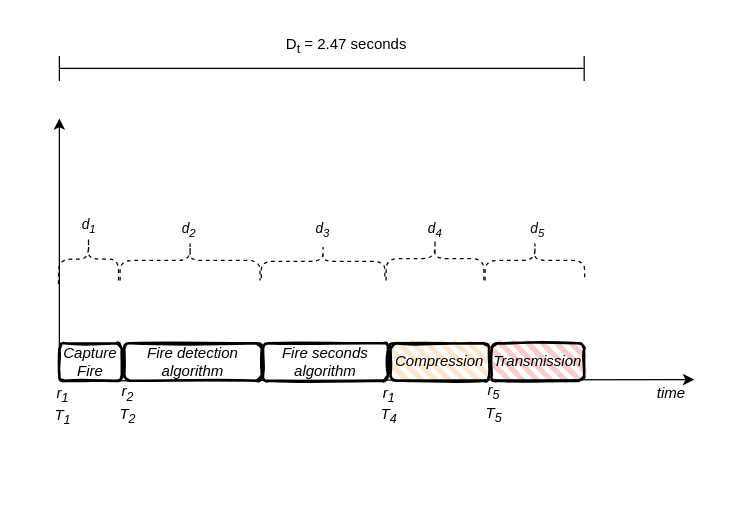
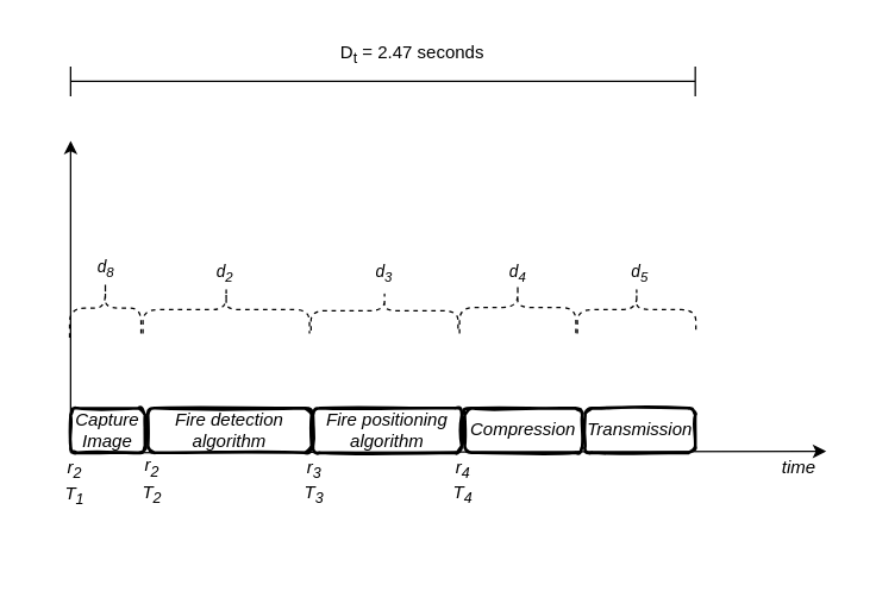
- <mxCell id="13" value="&lt;font style=&quot;font-size: 11px&quot;&gt;&lt;i&gt;d&lt;sub&gt;1&lt;/sub&gt;&lt;/i&gt;&lt;/font&gt;" style="text;html=1;strokeColor=none;fillColor=none;align=center;verticalAlign=middle;whiteSpace=wrap;rounded=0;dashed=1;" parent="1" vertex="1"><mxGeometry x="41" y="164.63" width="60" height="30" as="geometry" /></mxCell>
+ <mxCell id="13" value="&lt;font style=&quot;font-size: 11px&quot;&gt;&lt;i&gt;d&lt;sub&gt;8&lt;/sub&gt;&lt;/i&gt;&lt;/font&gt;" style="text;html=1;strokeColor=none;fillColor=none;align=center;verticalAlign=middle;whiteSpace=wrap;rounded=0;dashed=1;" parent="1" vertex="1"><mxGeometry x="41" y="164.63" width="60" height="30" as="geometry" /></mxCell>
- <mxCell id="3" value="Capture Fire" style="rounded=1;whiteSpace=wrap;html=1;strokeWidth=2;fillWeight=4;hachureGap=8;hachureAngle=45;sketch=1;fontStyle=2" parent="1" vertex="1"><mxGeometry x="47" y="274" width="50" height="30" as="geometry" /></mxCell>
+ <mxCell id="3" value="Capture Image" style="rounded=1;whiteSpace=wrap;html=1;strokeWidth=2;fillWeight=4;hachureGap=8;hachureAngle=45;sketch=1;fontStyle=2" parent="1" vertex="1"><mxGeometry x="47" y="274" width="50" height="30" as="geometry" /></mxCell>
- <mxCell id="5" value="Fire seconds algorithm" style="rounded=1;whiteSpace=wrap;html=1;strokeWidth=2;fillWeight=4;hachureGap=8;hachureAngle=45;sketch=1;fontStyle=2" parent="1" vertex="1"><mxGeometry x="210" y="274" width="100" height="30" as="geometry" /></mxCell>
+ <mxCell id="5" value="Fire positioning algorithm" style="rounded=1;whiteSpace=wrap;html=1;strokeWidth=2;fillWeight=4;hachureGap=8;hachureAngle=45;sketch=1;fontStyle=2" parent="1" vertex="1"><mxGeometry x="210" y="274" width="100" height="30" as="geometry" /></mxCell>
- <mxCell id="6" value="Compression" style="rounded=1;whiteSpace=wrap;html=1;strokeWidth=2;fillWeight=4;hachureGap=8;hachureAngle=45;sketch=1;fontStyle=2;fillColor=#ffe6cc;" parent="1" vertex="1"><mxGeometry x="312" y="274" width="79" height="30" as="geometry" /></mxCell>
+ <mxCell id="6" value="Compression" style="rounded=1;whiteSpace=wrap;html=1;strokeWidth=2;fillWeight=4;hachureGap=8;hachureAngle=45;sketch=1;fontStyle=2" parent="1" vertex="1"><mxGeometry x="312" y="274" width="79" height="30" as="geometry" /></mxCell>
- <mxCell id="7" value="Transmission" style="rounded=1;whiteSpace=wrap;html=1;strokeWidth=2;fillWeight=4;hachureGap=8;hachureAngle=45;sketch=1;fontStyle=2;fillColor=#f8cecc;" parent="1" vertex="1"><mxGeometry x="393" y="274" width="74" height="30" as="geometry" /></mxCell>
+ <mxCell id="7" value="Transmission" style="rounded=1;whiteSpace=wrap;html=1;strokeWidth=2;fillWeight=4;hachureGap=8;hachureAngle=45;sketch=1;fontStyle=2" parent="1" vertex="1"><mxGeometry x="393" y="274" width="74" height="30" as="geometry" /></mxCell>
- <mxCell id="12" value="r&lt;sub&gt;5&lt;br&gt;&lt;/sub&gt;T&lt;sub&gt;5&lt;/sub&gt;" style="text;html=1;strokeColor=none;fillColor=none;align=center;verticalAlign=middle;whiteSpace=wrap;rounded=0;fontStyle=2" parent="1" vertex="1"><mxGeometry x="365" y="307" width="60" height="30" as="geometry" /></mxCell>
- <mxCell id="9" value="r&lt;sub&gt;1&lt;br&gt;&lt;/sub&gt;T&lt;sub&gt;1&lt;/sub&gt;" style="text;html=1;strokeColor=none;fillColor=none;align=center;verticalAlign=middle;whiteSpace=wrap;rounded=0;fontStyle=2" parent="1" vertex="1"><mxGeometry x="20" y="309" width="60" height="30" as="geometry" /></mxCell>
+ <mxCell id="9" value="r&lt;sub&gt;2&lt;br&gt;&lt;/sub&gt;T&lt;sub&gt;1&lt;/sub&gt;" style="text;html=1;strokeColor=none;fillColor=none;align=center;verticalAlign=middle;whiteSpace=wrap;rounded=0;fontStyle=2" parent="1" vertex="1"><mxGeometry x="20" y="309" width="60" height="30" as="geometry" /></mxCell>
+ <mxCell id="11" value="&lt;div&gt;r&lt;sub&gt;3 &lt;/sub&gt;&lt;br&gt;&lt;/div&gt;&lt;div&gt;T&lt;sub&gt;3&lt;/sub&gt; &lt;br&gt;&lt;/div&gt;&lt;div&gt;&lt;br&gt;&lt;/div&gt;&lt;div&gt;&lt;sub&gt;&lt;br&gt;&lt;/sub&gt;&lt;/div&gt;&lt;div&gt;&lt;br&gt;&lt;/div&gt;" style="text;html=1;strokeColor=none;fillColor=none;align=center;verticalAlign=middle;whiteSpace=wrap;rounded=0;fontStyle=2" parent="1" vertex="1"><mxGeometry x="181" y="309" width="60" height="75" as="geometry" /></mxCell>
- <mxCell id="27" value="&lt;div&gt;r&lt;sub&gt;1 &lt;/sub&gt;&lt;br&gt;&lt;/div&gt;&lt;div&gt;T&lt;sub&gt;4&lt;/sub&gt; &lt;br&gt;&lt;/div&gt;&lt;div&gt;&lt;br&gt;&lt;/div&gt;&lt;div&gt;&lt;sub&gt;&lt;br&gt;&lt;/sub&gt;&lt;/div&gt;&lt;div&gt;&lt;br&gt;&lt;/div&gt;" style="text;html=1;strokeColor=none;fillColor=none;align=center;verticalAlign=middle;whiteSpace=wrap;rounded=0;fontStyle=2" parent="1" vertex="1"><mxGeometry x="281" y="309" width="60" height="75" as="geometry" /></mxCell>
+ <mxCell id="27" value="&lt;div&gt;r&lt;sub&gt;4 &lt;/sub&gt;&lt;br&gt;&lt;/div&gt;&lt;div&gt;T&lt;sub&gt;4&lt;/sub&gt; &lt;br&gt;&lt;/div&gt;&lt;div&gt;&lt;br&gt;&lt;/div&gt;&lt;div&gt;&lt;sub&gt;&lt;br&gt;&lt;/sub&gt;&lt;/div&gt;&lt;div&gt;&lt;br&gt;&lt;/div&gt;" style="text;html=1;strokeColor=none;fillColor=none;align=center;verticalAlign=middle;whiteSpace=wrap;rounded=0;fontStyle=2" parent="1" vertex="1"><mxGeometry x="281" y="309" width="60" height="75" as="geometry" /></mxCell>
